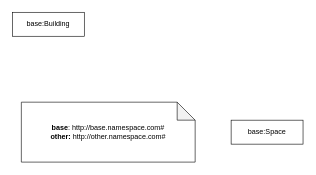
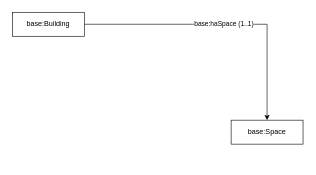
+ <mxCell id="2" value="base:haSpace (1..1)" style="edgeStyle=orthogonalEdgeStyle;rounded=0;orthogonalLoop=1;jettySize=auto;html=1;exitX=1;exitY=0.5;exitDx=0;exitDy=0;" parent="1" source="3" target="4" edge="1"><mxGeometry relative="1" as="geometry" /></mxCell>
- <mxCell id="5" value="&lt;div&gt;&lt;b&gt;base&lt;/b&gt;: http://base.namespace.com#&lt;/div&gt;&lt;div&gt;&lt;b&gt;other:&lt;/b&gt; http://other.namespace.com#&lt;br&gt;&lt;/div&gt;" style="shape=note;whiteSpace=wrap;html=1;backgroundOutline=1;darkOpacity=0.05;" parent="1" vertex="1"><mxGeometry x="35" y="170" width="290" height="100" as="geometry" /></mxCell>
